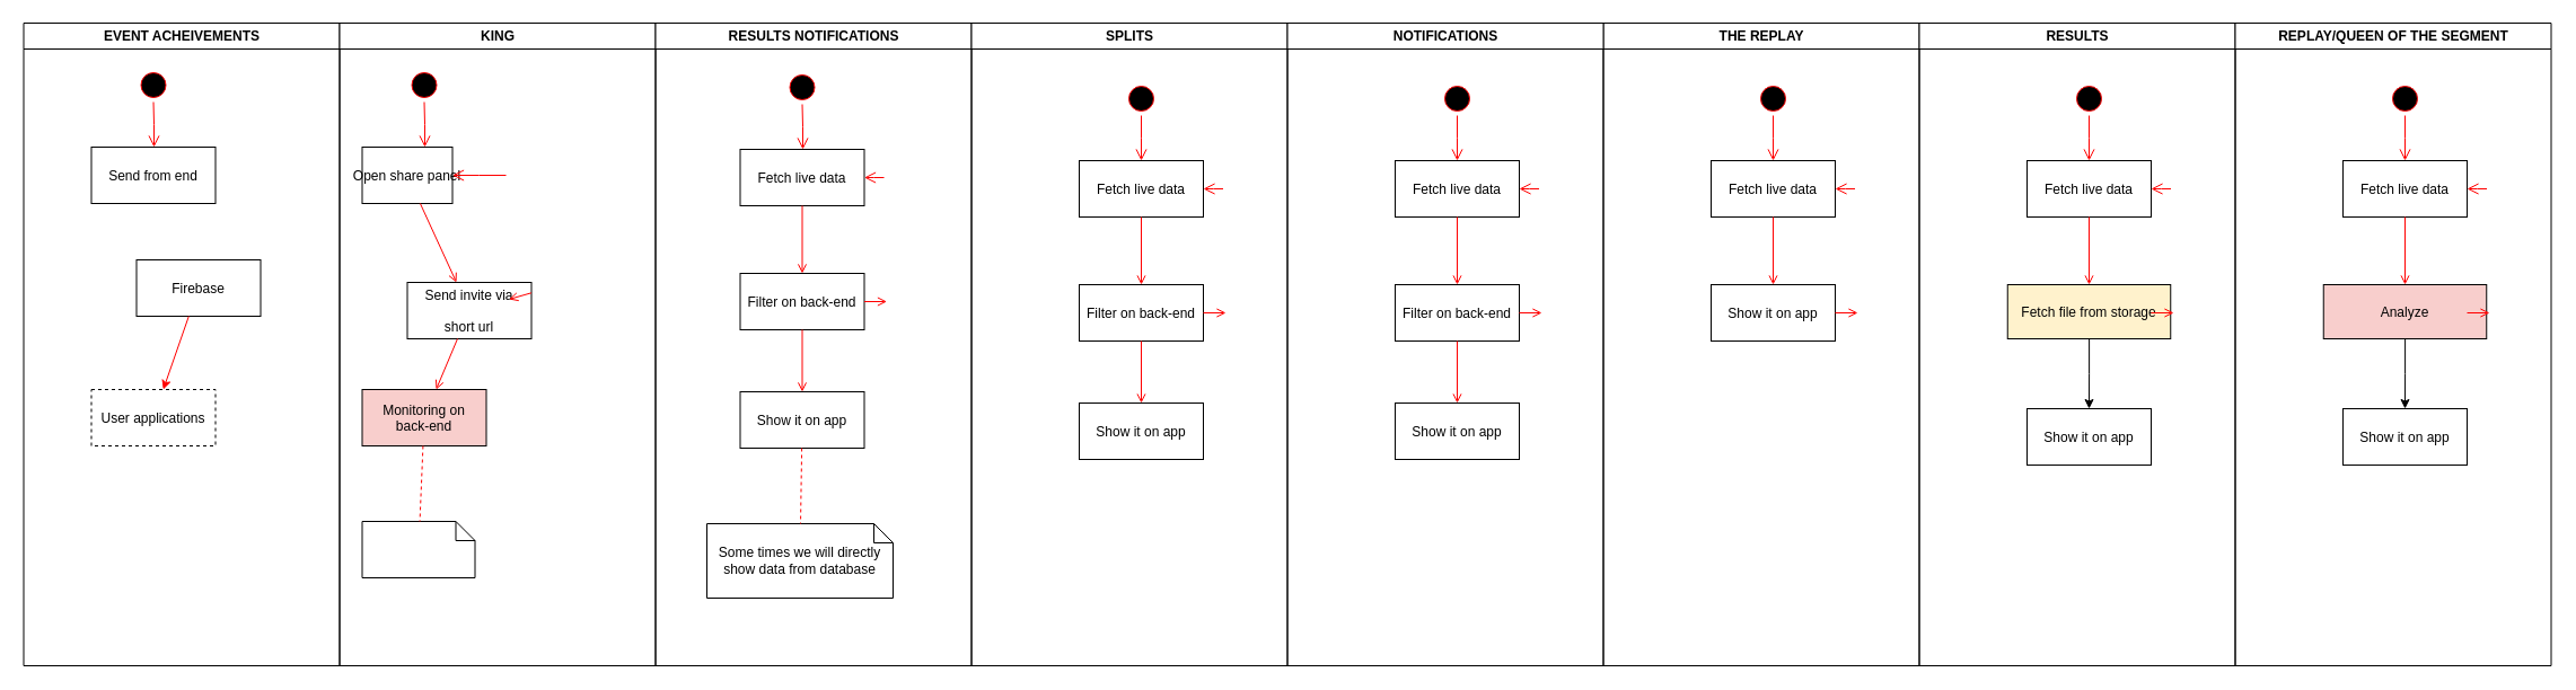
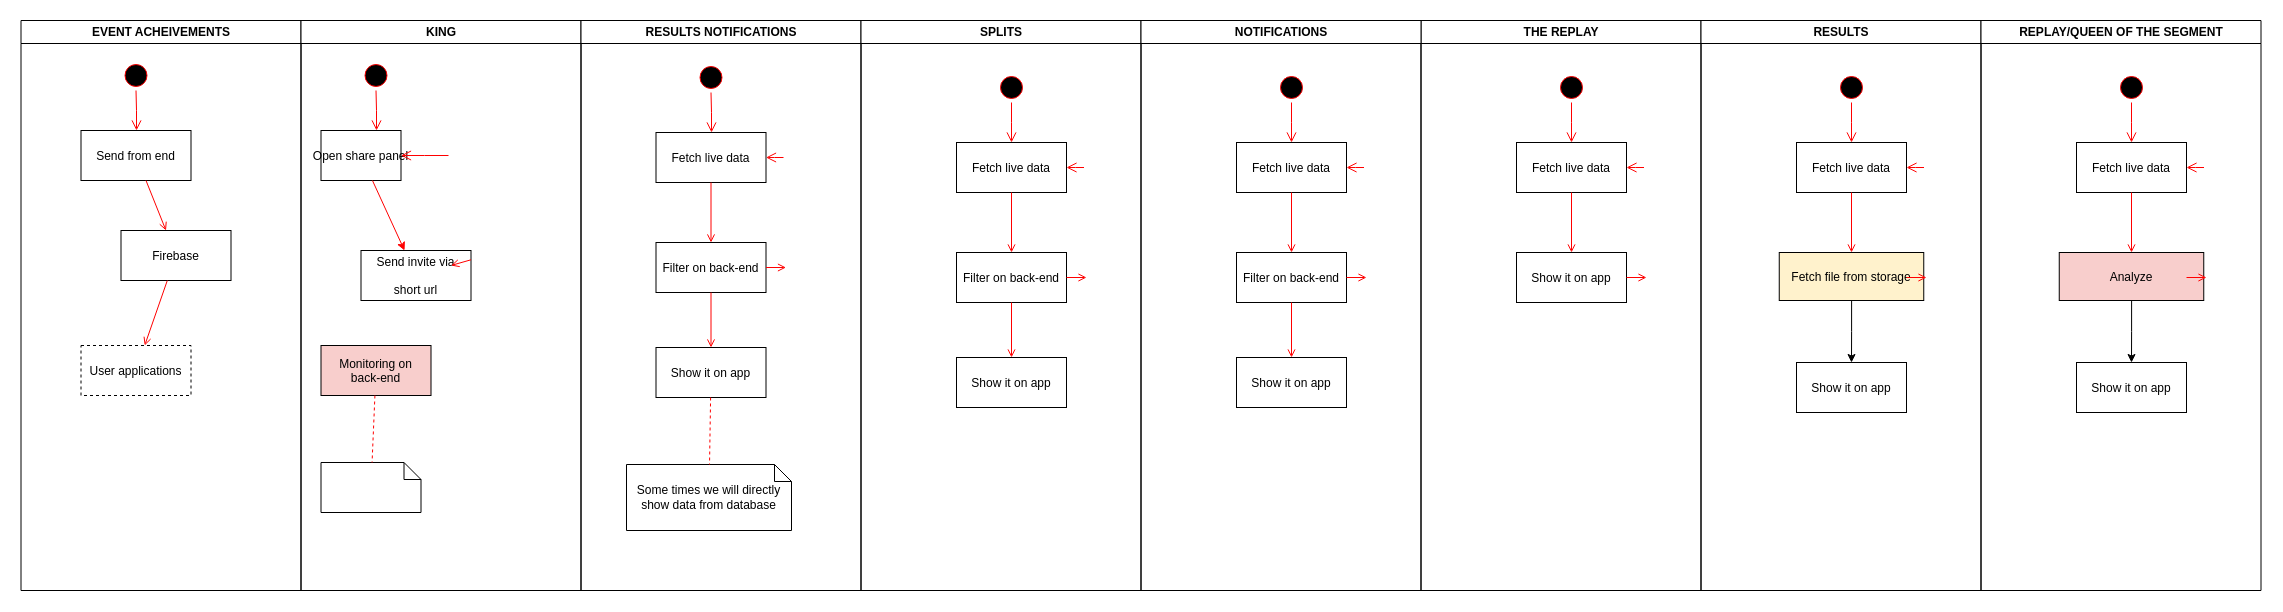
+ <mxCell id="7" value="" style="endArrow=open;strokeColor=#FF0000;endFill=1;rounded=0" parent="2" source="5" target="6" edge="1"><mxGeometry relative="1" as="geometry" /></mxCell>
- <mxCell id="15" value="" style="endArrow=open;strokeColor=#FF0000;endFill=1;rounded=0" parent="10" source="13" target="14" edge="1"><mxGeometry relative="1" as="geometry" /></mxCell>
+ <mxCell id="15" value="" style="endArrow=classic;strokeColor=#FF0000;endFill=1;rounded=0;" parent="10" source="13" target="14" edge="1"><mxGeometry relative="1" as="geometry" /></mxCell>
- <mxCell id="17" value="" style="endArrow=open;strokeColor=#FF0000;endFill=1;rounded=0" parent="10" source="14" target="16" edge="1"><mxGeometry relative="1" as="geometry" /></mxCell>
- <mxCell id="9" value="" style="endArrow=classic;strokeColor=#FF0000;endFill=1;rounded=0;" parent="2" source="6" target="8" edge="1"><mxGeometry relative="1" as="geometry" /></mxCell>
+ <mxCell id="9" value="" style="endArrow=open;strokeColor=#FF0000;endFill=1;rounded=0" parent="2" source="6" target="8" edge="1"><mxGeometry relative="1" as="geometry" /></mxCell>
